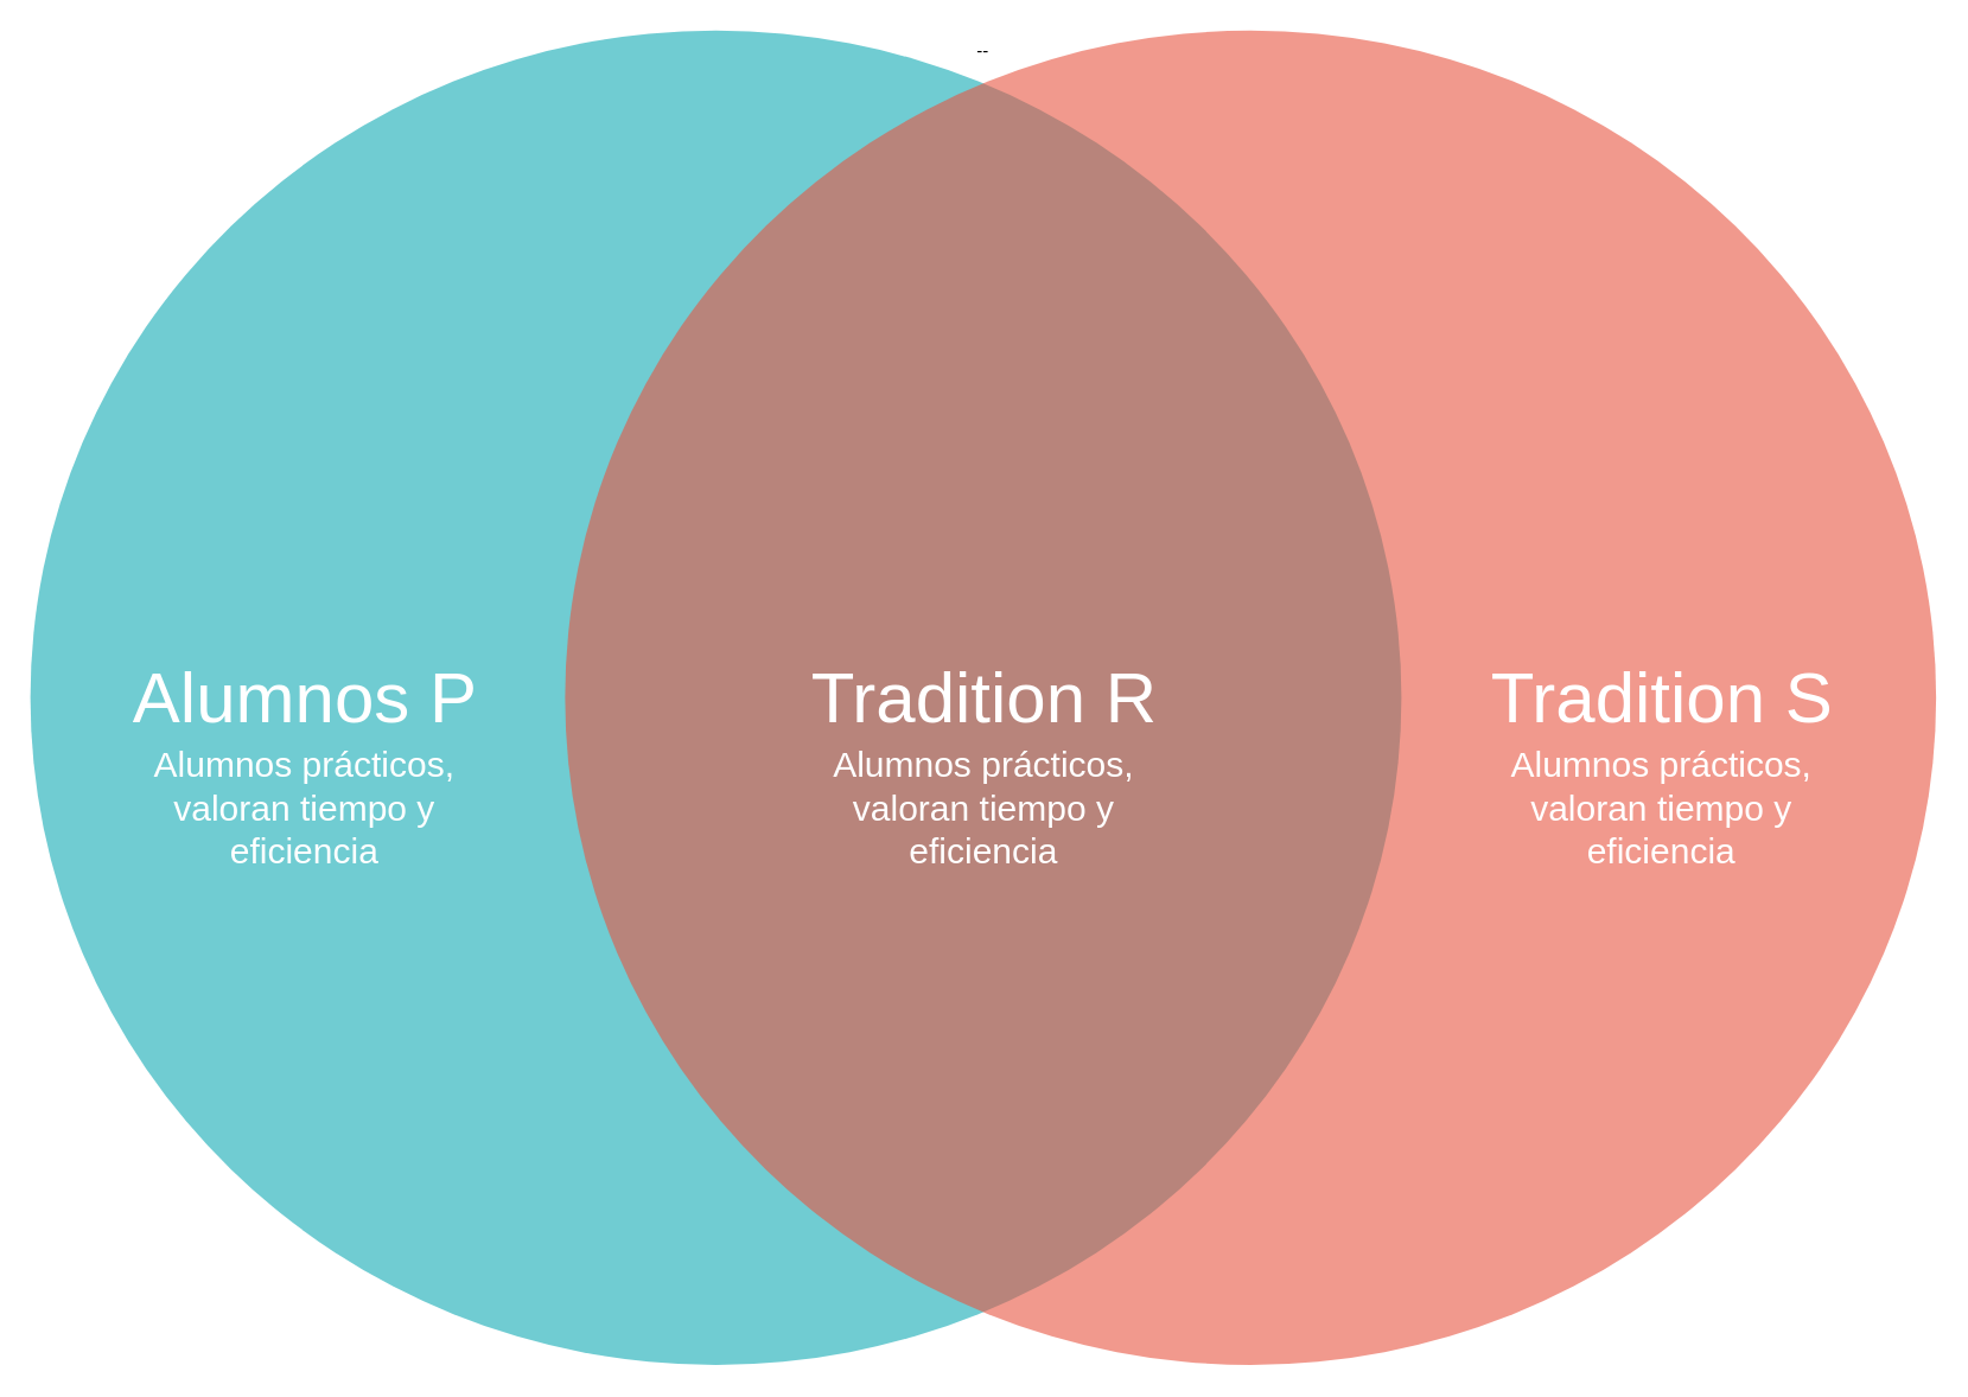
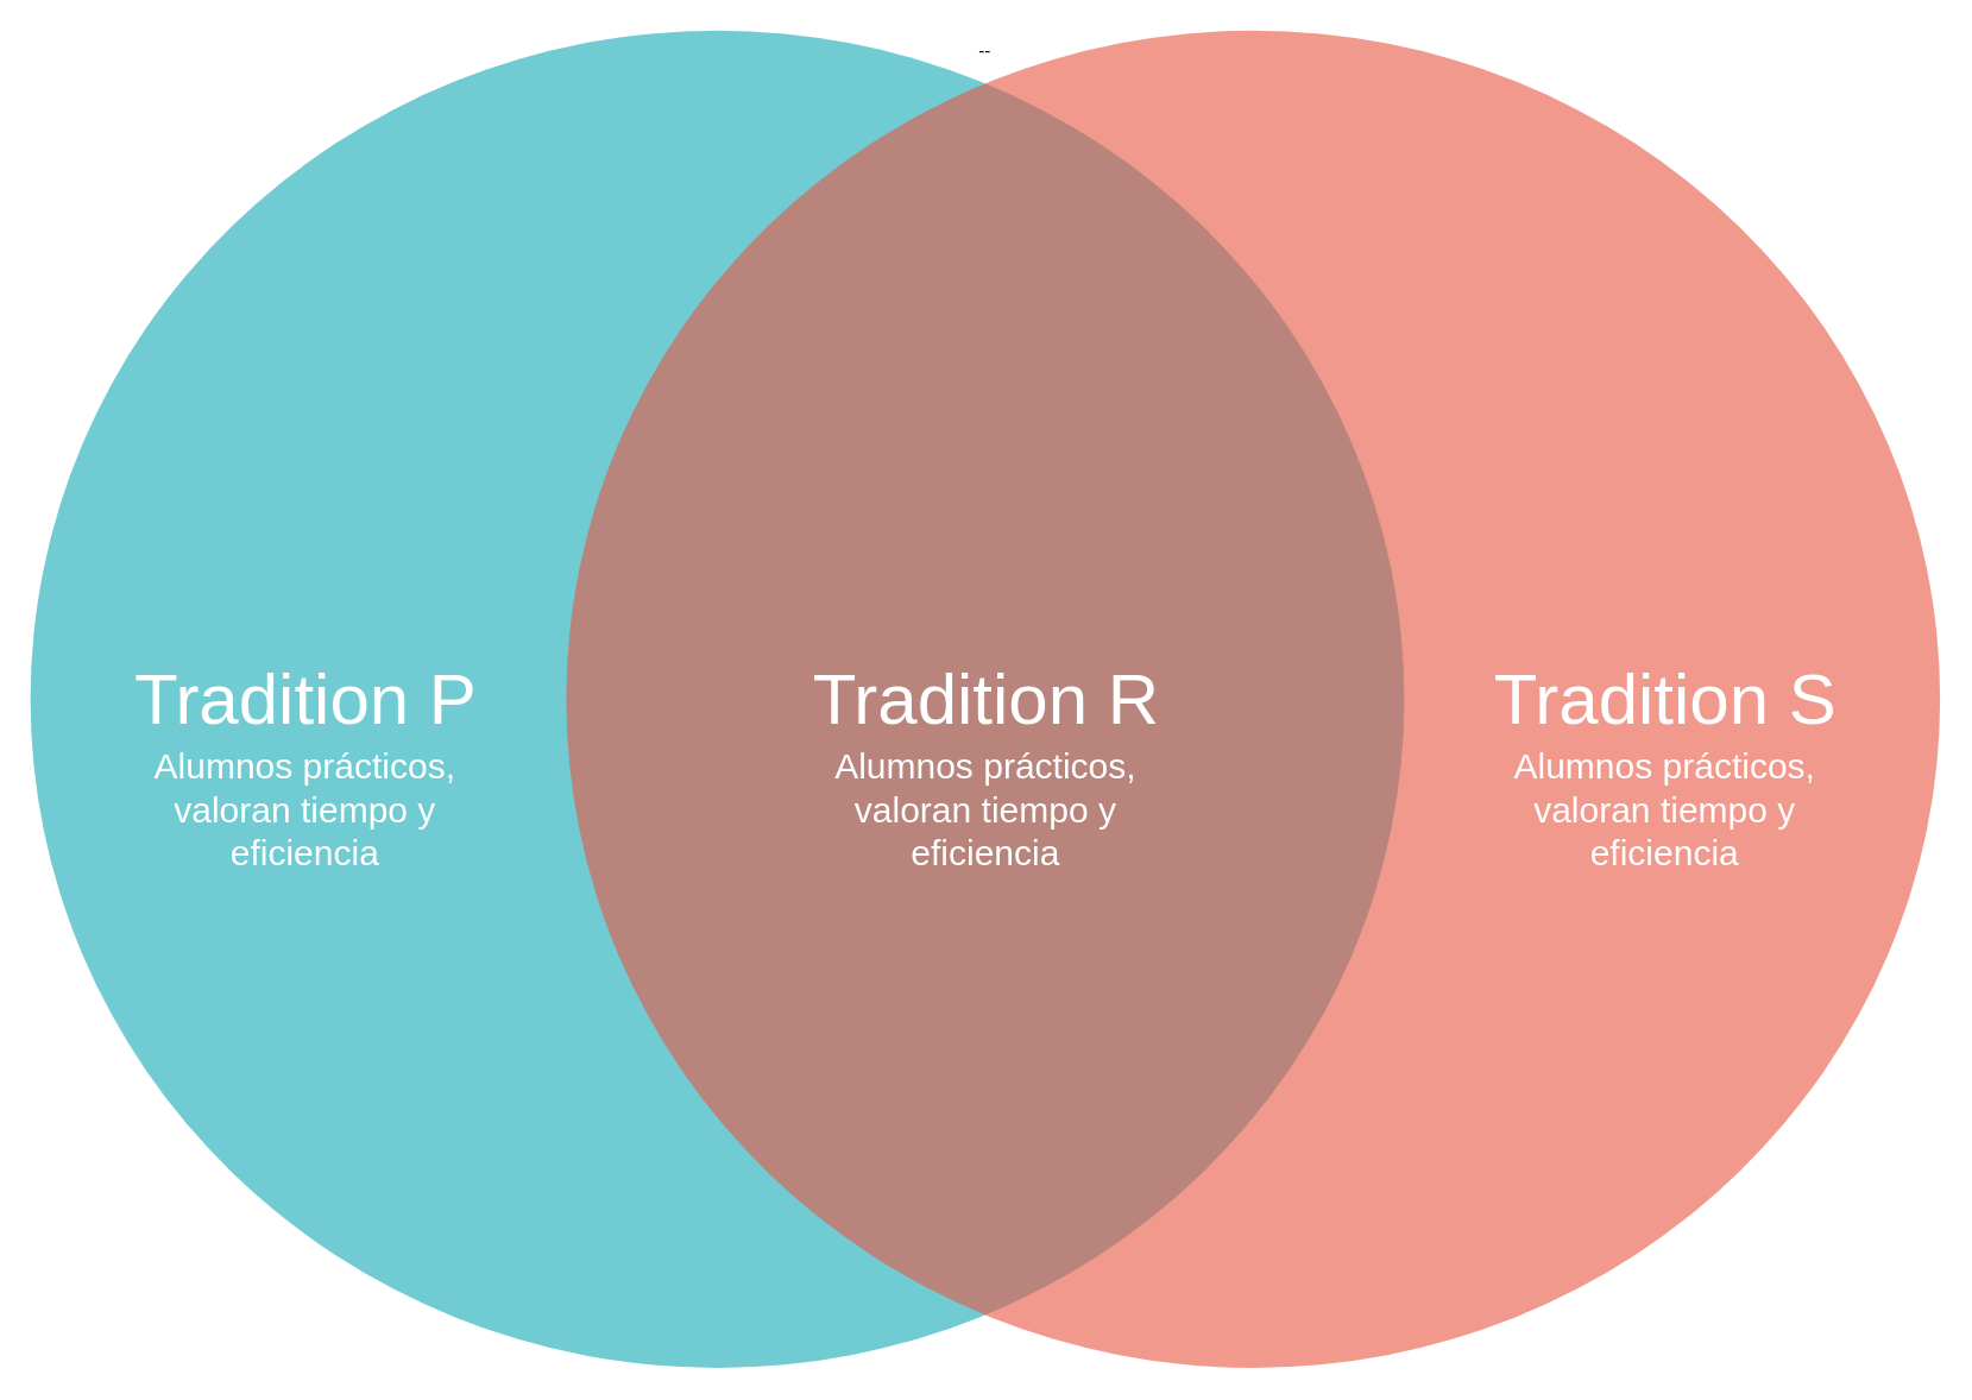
- <mxCell id="6" value="Alumnos P" style="text;fontSize=48;align=center;verticalAlign=middle;html=1;fontColor=#FFFFFF;" parent="3" vertex="1"><mxGeometry x="9.245" y="387" width="351.295" height="126.0" as="geometry" /></mxCell>
+ <mxCell id="6" value="Tradition P" style="text;fontSize=48;align=center;verticalAlign=middle;html=1;fontColor=#FFFFFF;" parent="3" vertex="1"><mxGeometry x="9.245" y="387" width="351.295" height="126.0" as="geometry" /></mxCell>
